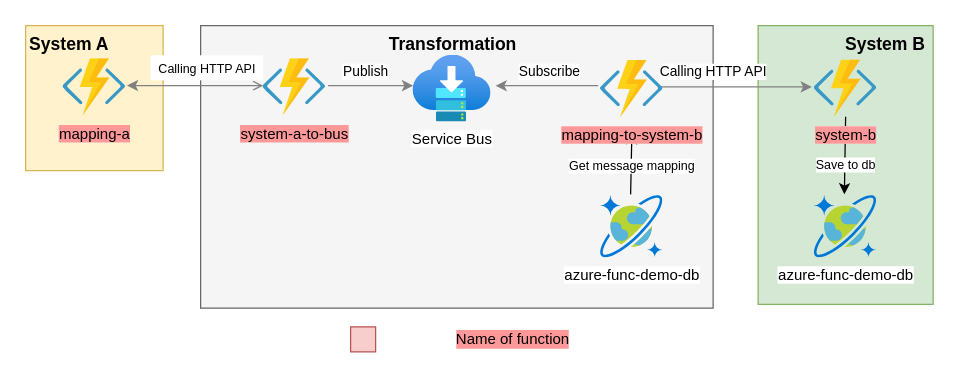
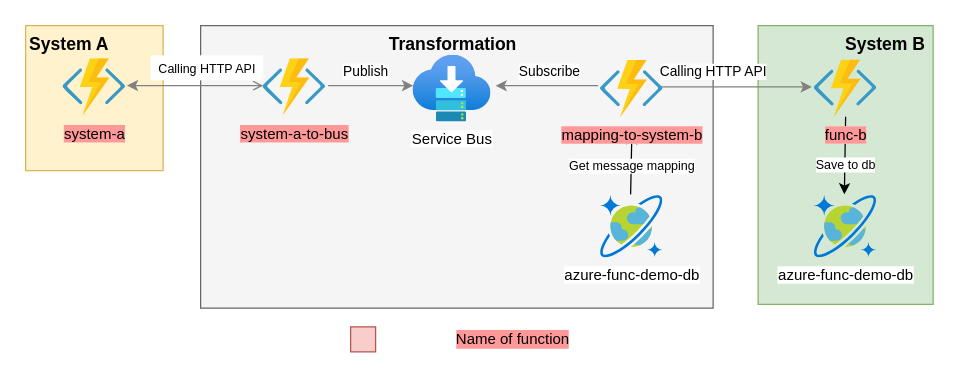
- <mxCell id="11" value="&lt;span style=&quot;background-color: rgb(255 , 153 , 153)&quot;&gt;mapping-a&lt;/span&gt;" style="aspect=fixed;html=1;perimeter=none;align=center;shadow=0;dashed=0;image;fontSize=12;image=img/lib/mscae/Functions.svg;" vertex="1" parent="1"><mxGeometry x="50" y="46.5" width="50" height="46" as="geometry" /></mxCell>
+ <mxCell id="11" value="&lt;span style=&quot;background-color: rgb(255 , 153 , 153)&quot;&gt;system-a&lt;/span&gt;" style="aspect=fixed;html=1;perimeter=none;align=center;shadow=0;dashed=0;image;fontSize=12;image=img/lib/mscae/Functions.svg;" vertex="1" parent="1"><mxGeometry x="50" y="46.5" width="50" height="46" as="geometry" /></mxCell>
- <mxCell id="9" value="&lt;span style=&quot;background-color: rgb(255 , 153 , 153)&quot;&gt;system-b&lt;/span&gt;" style="aspect=fixed;html=1;perimeter=none;align=center;shadow=0;dashed=0;image;fontSize=12;image=img/lib/mscae/Functions.svg;" parent="1" vertex="1"><mxGeometry x="651" y="47.5" width="50" height="46" as="geometry" /></mxCell>
+ <mxCell id="9" value="&lt;span style=&quot;background-color: rgb(255 , 153 , 153)&quot;&gt;func-b&lt;/span&gt;" style="aspect=fixed;html=1;perimeter=none;align=center;shadow=0;dashed=0;image;fontSize=12;image=img/lib/mscae/Functions.svg;" parent="1" vertex="1"><mxGeometry x="651" y="47.5" width="50" height="46" as="geometry" /></mxCell>
